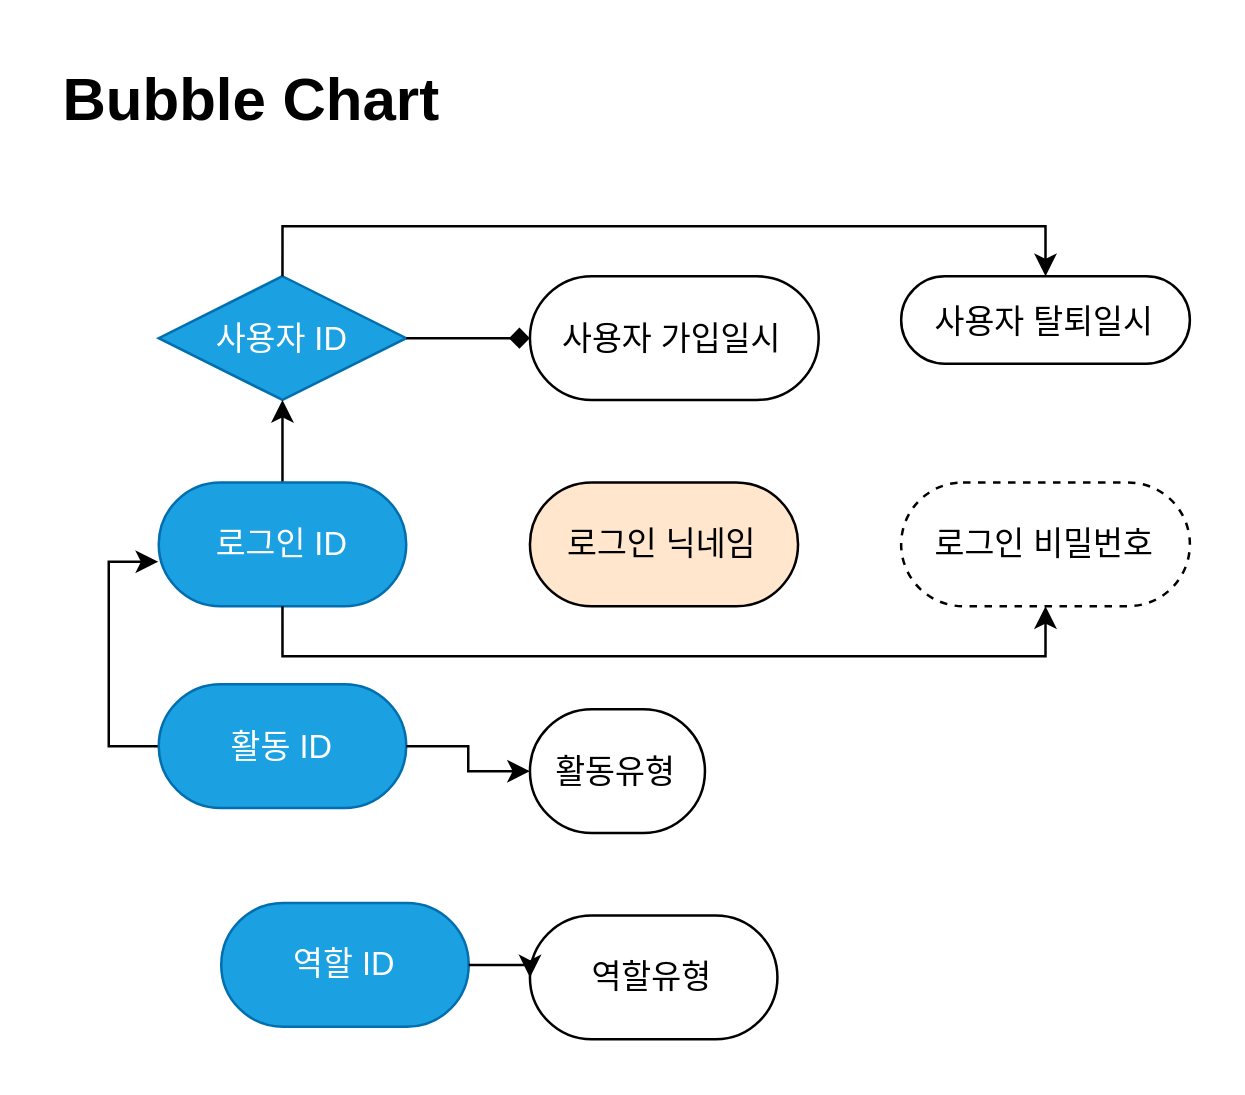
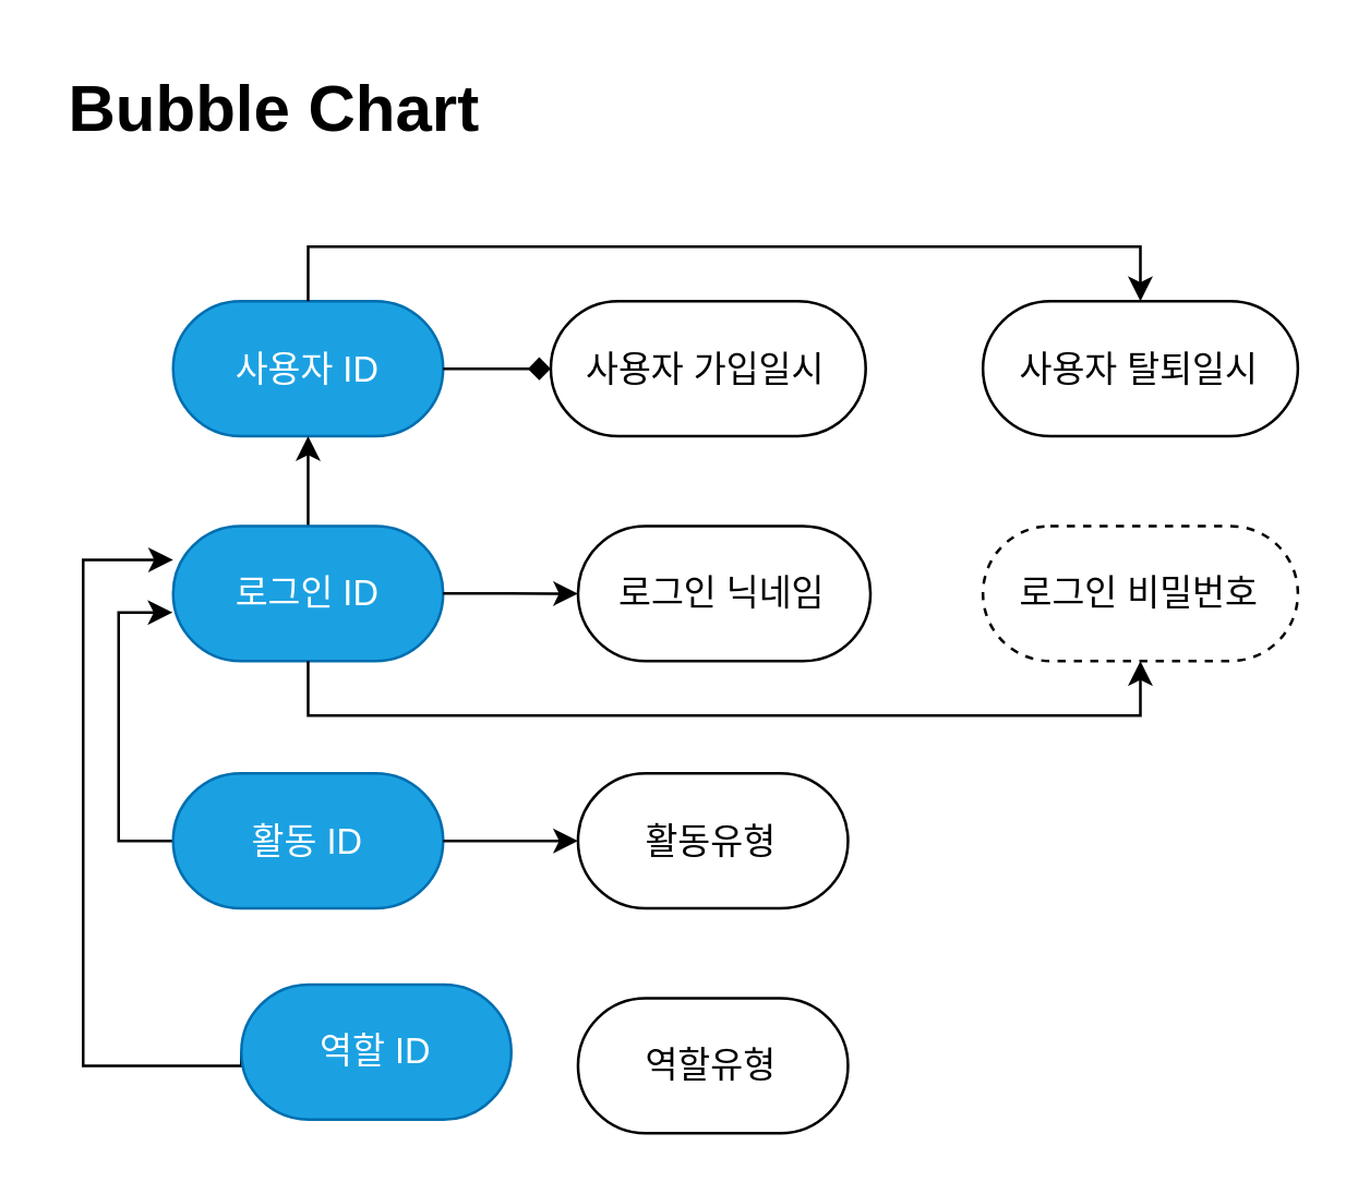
- <mxCell id="10" value="&lt;font style=&quot;font-size: 13px;&quot;&gt;사용자 탈퇴일시&lt;br style=&quot;font-size: 13px;&quot;&gt;&lt;/font&gt;" style="rounded=1;whiteSpace=wrap;html=1;arcSize=50;fontSize=13;" parent="1" vertex="1"><mxGeometry x="359.963" y="110" width="115.487" height="35" as="geometry" /></mxCell>
+ <mxCell id="10" value="&lt;font style=&quot;font-size: 13px;&quot;&gt;사용자 탈퇴일시&lt;br style=&quot;font-size: 13px;&quot;&gt;&lt;/font&gt;" style="rounded=1;whiteSpace=wrap;html=1;arcSize=50;fontSize=13;" parent="1" vertex="1"><mxGeometry x="359.963" y="110" width="115.487" height="49.494" as="geometry" /></mxCell>
- <mxCell id="3" value="&lt;font style=&quot;font-size: 13px;&quot;&gt;사용자 ID&lt;br style=&quot;font-size: 13px;&quot;&gt;&lt;/font&gt;" style="rhombus;whiteSpace=wrap;html=1;arcSize=50;fillColor=#1ba1e2;fontColor=#ffffff;strokeColor=#006EAF;fontSize=13;" parent="1" vertex="1"><mxGeometry x="62.996" y="110" width="98.989" height="49.494" as="geometry" /></mxCell>
+ <mxCell id="3" value="&lt;font style=&quot;font-size: 13px;&quot;&gt;사용자 ID&lt;br style=&quot;font-size: 13px;&quot;&gt;&lt;/font&gt;" style="rounded=1;whiteSpace=wrap;html=1;arcSize=50;fillColor=#1ba1e2;fontColor=#ffffff;strokeColor=#006EAF;fontSize=13;" parent="1" vertex="1"><mxGeometry x="62.996" y="110" width="98.989" height="49.494" as="geometry" /></mxCell>
- <mxCell id="12" value="&lt;span style=&quot;font-size: 13px;&quot;&gt;사용자 가입일시&lt;/span&gt;" style="rounded=1;whiteSpace=wrap;html=1;arcSize=50;fontSize=13;" parent="1" vertex="1"><mxGeometry x="211.48" y="110" width="115.487" height="49.494" as="geometry" /></mxCell>
+ <mxCell id="12" value="&lt;span style=&quot;font-size: 13px;&quot;&gt;사용자 가입일시&lt;/span&gt;" style="rounded=1;whiteSpace=wrap;html=1;arcSize=50;fontSize=13;" parent="1" vertex="1"><mxGeometry x="201.48" y="110" width="115.487" height="49.494" as="geometry" /></mxCell>
+ <mxCell id="7" style="edgeStyle=orthogonalEdgeStyle;rounded=0;orthogonalLoop=1;jettySize=auto;html=1;exitX=1;exitY=0.5;exitDx=0;exitDy=0;fontSize=13;" parent="1" source="5" target="6" edge="1"><mxGeometry relative="1" as="geometry" /></mxCell>
- <mxCell id="6" value="&lt;font style=&quot;font-size: 13px;&quot;&gt;로그인 닉네임&lt;br style=&quot;font-size: 13px;&quot;&gt;&lt;/font&gt;" style="rounded=1;whiteSpace=wrap;html=1;arcSize=50;fontSize=13;fillColor=#ffe6cc;" parent="1" vertex="1"><mxGeometry x="211.48" y="192.49" width="107.238" height="49.494" as="geometry" /></mxCell>
+ <mxCell id="6" value="&lt;font style=&quot;font-size: 13px;&quot;&gt;로그인 닉네임&lt;br style=&quot;font-size: 13px;&quot;&gt;&lt;/font&gt;" style="rounded=1;whiteSpace=wrap;html=1;arcSize=50;fontSize=13;" parent="1" vertex="1"><mxGeometry x="211.48" y="192.49" width="107.238" height="49.494" as="geometry" /></mxCell>
- <mxCell id="9" value="&lt;span style=&quot;font-size: 13px;&quot;&gt;활동 ID&lt;/span&gt;" style="rounded=1;whiteSpace=wrap;html=1;arcSize=50;fillColor=#1ba1e2;fontColor=#ffffff;strokeColor=#006EAF;fontSize=13;" parent="1" vertex="1"><mxGeometry x="62.996" y="273.23" width="98.989" height="49.494" as="geometry" /></mxCell>
+ <mxCell id="9" value="&lt;span style=&quot;font-size: 13px;&quot;&gt;활동 ID&lt;/span&gt;" style="rounded=1;whiteSpace=wrap;html=1;arcSize=50;fillColor=#1ba1e2;fontColor=#ffffff;strokeColor=#006EAF;fontSize=13;" parent="1" vertex="1"><mxGeometry x="62.996" y="283.23" width="98.989" height="49.494" as="geometry" /></mxCell>
- <mxCell id="16" value="&lt;font style=&quot;font-size: 13px;&quot;&gt;활동유형&lt;br style=&quot;font-size: 13px;&quot;&gt;&lt;/font&gt;" style="rounded=1;whiteSpace=wrap;html=1;arcSize=50;fontSize=13;" parent="1" vertex="1"><mxGeometry x="211.48" y="283.23" width="70" height="49.494" as="geometry" /></mxCell>
+ <mxCell id="16" value="&lt;font style=&quot;font-size: 13px;&quot;&gt;활동유형&lt;br style=&quot;font-size: 13px;&quot;&gt;&lt;/font&gt;" style="rounded=1;whiteSpace=wrap;html=1;arcSize=50;fontSize=13;" parent="1" vertex="1"><mxGeometry x="211.48" y="283.23" width="98.989" height="49.494" as="geometry" /></mxCell>
+ <mxCell id="18" style="edgeStyle=orthogonalEdgeStyle;rounded=0;orthogonalLoop=1;jettySize=auto;html=1;exitX=0;exitY=0.5;exitDx=0;exitDy=0;entryX=0;entryY=0.25;entryDx=0;entryDy=0;fontSize=13;" parent="1" source="19" target="5" edge="1"><mxGeometry relative="1" as="geometry"><Array as="points"><mxPoint x="30" y="390.467" /><mxPoint x="30" y="204.864" /></Array></mxGeometry></mxCell>
- <mxCell id="21" style="edgeStyle=orthogonalEdgeStyle;rounded=0;orthogonalLoop=1;jettySize=auto;html=1;exitX=1;exitY=0.5;exitDx=0;exitDy=0;entryX=0;entryY=0.5;entryDx=0;entryDy=0;fontSize=13;" parent="1" source="19" target="20" edge="1"><mxGeometry relative="1" as="geometry" /></mxCell>
